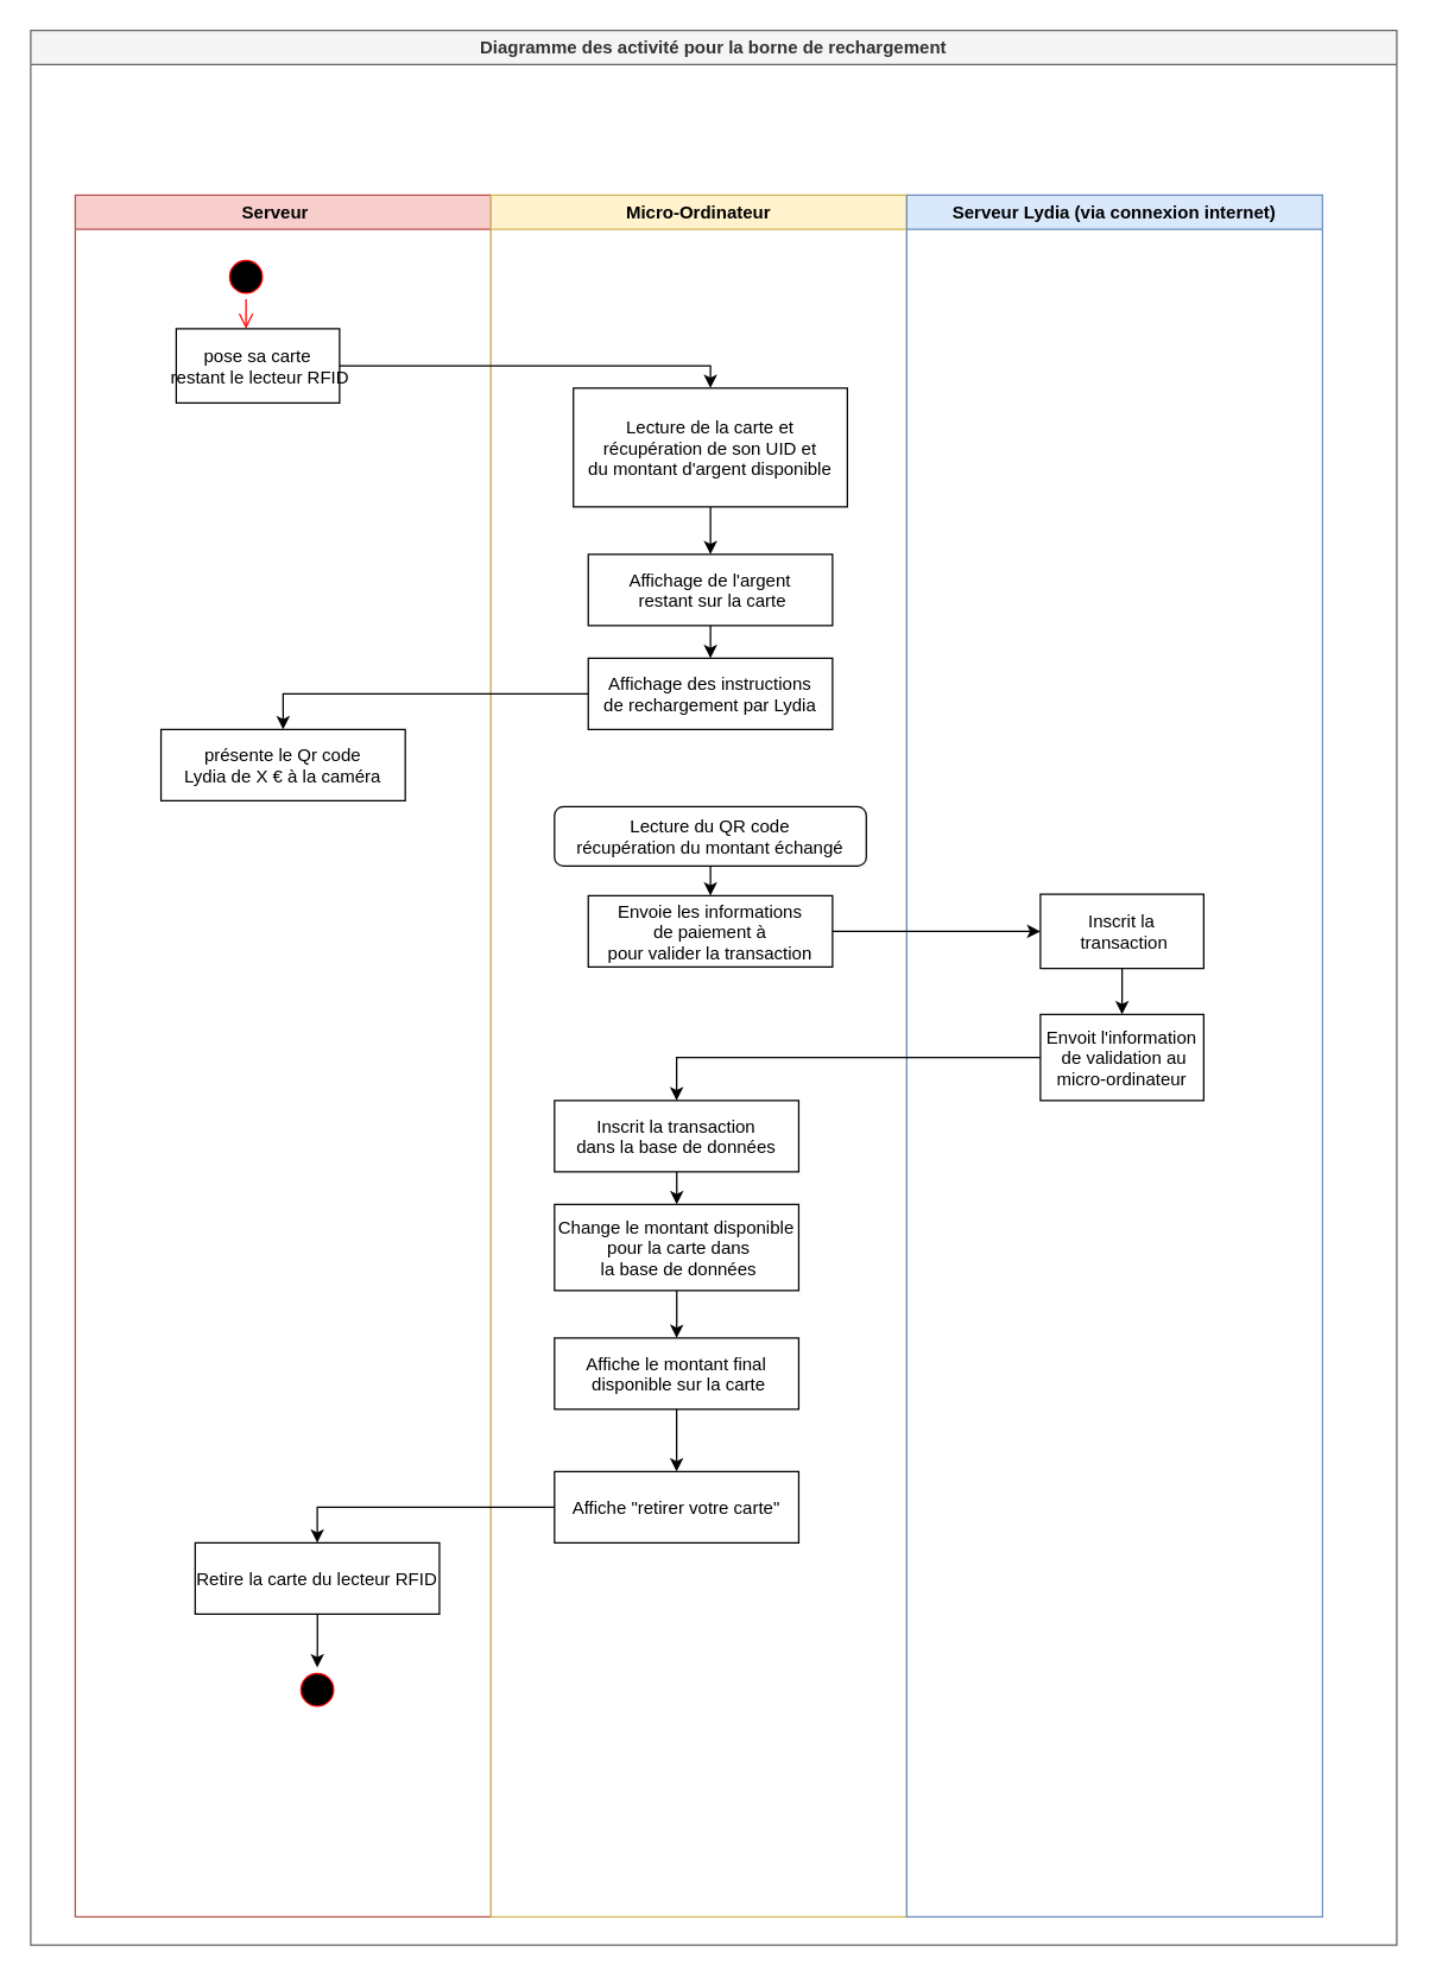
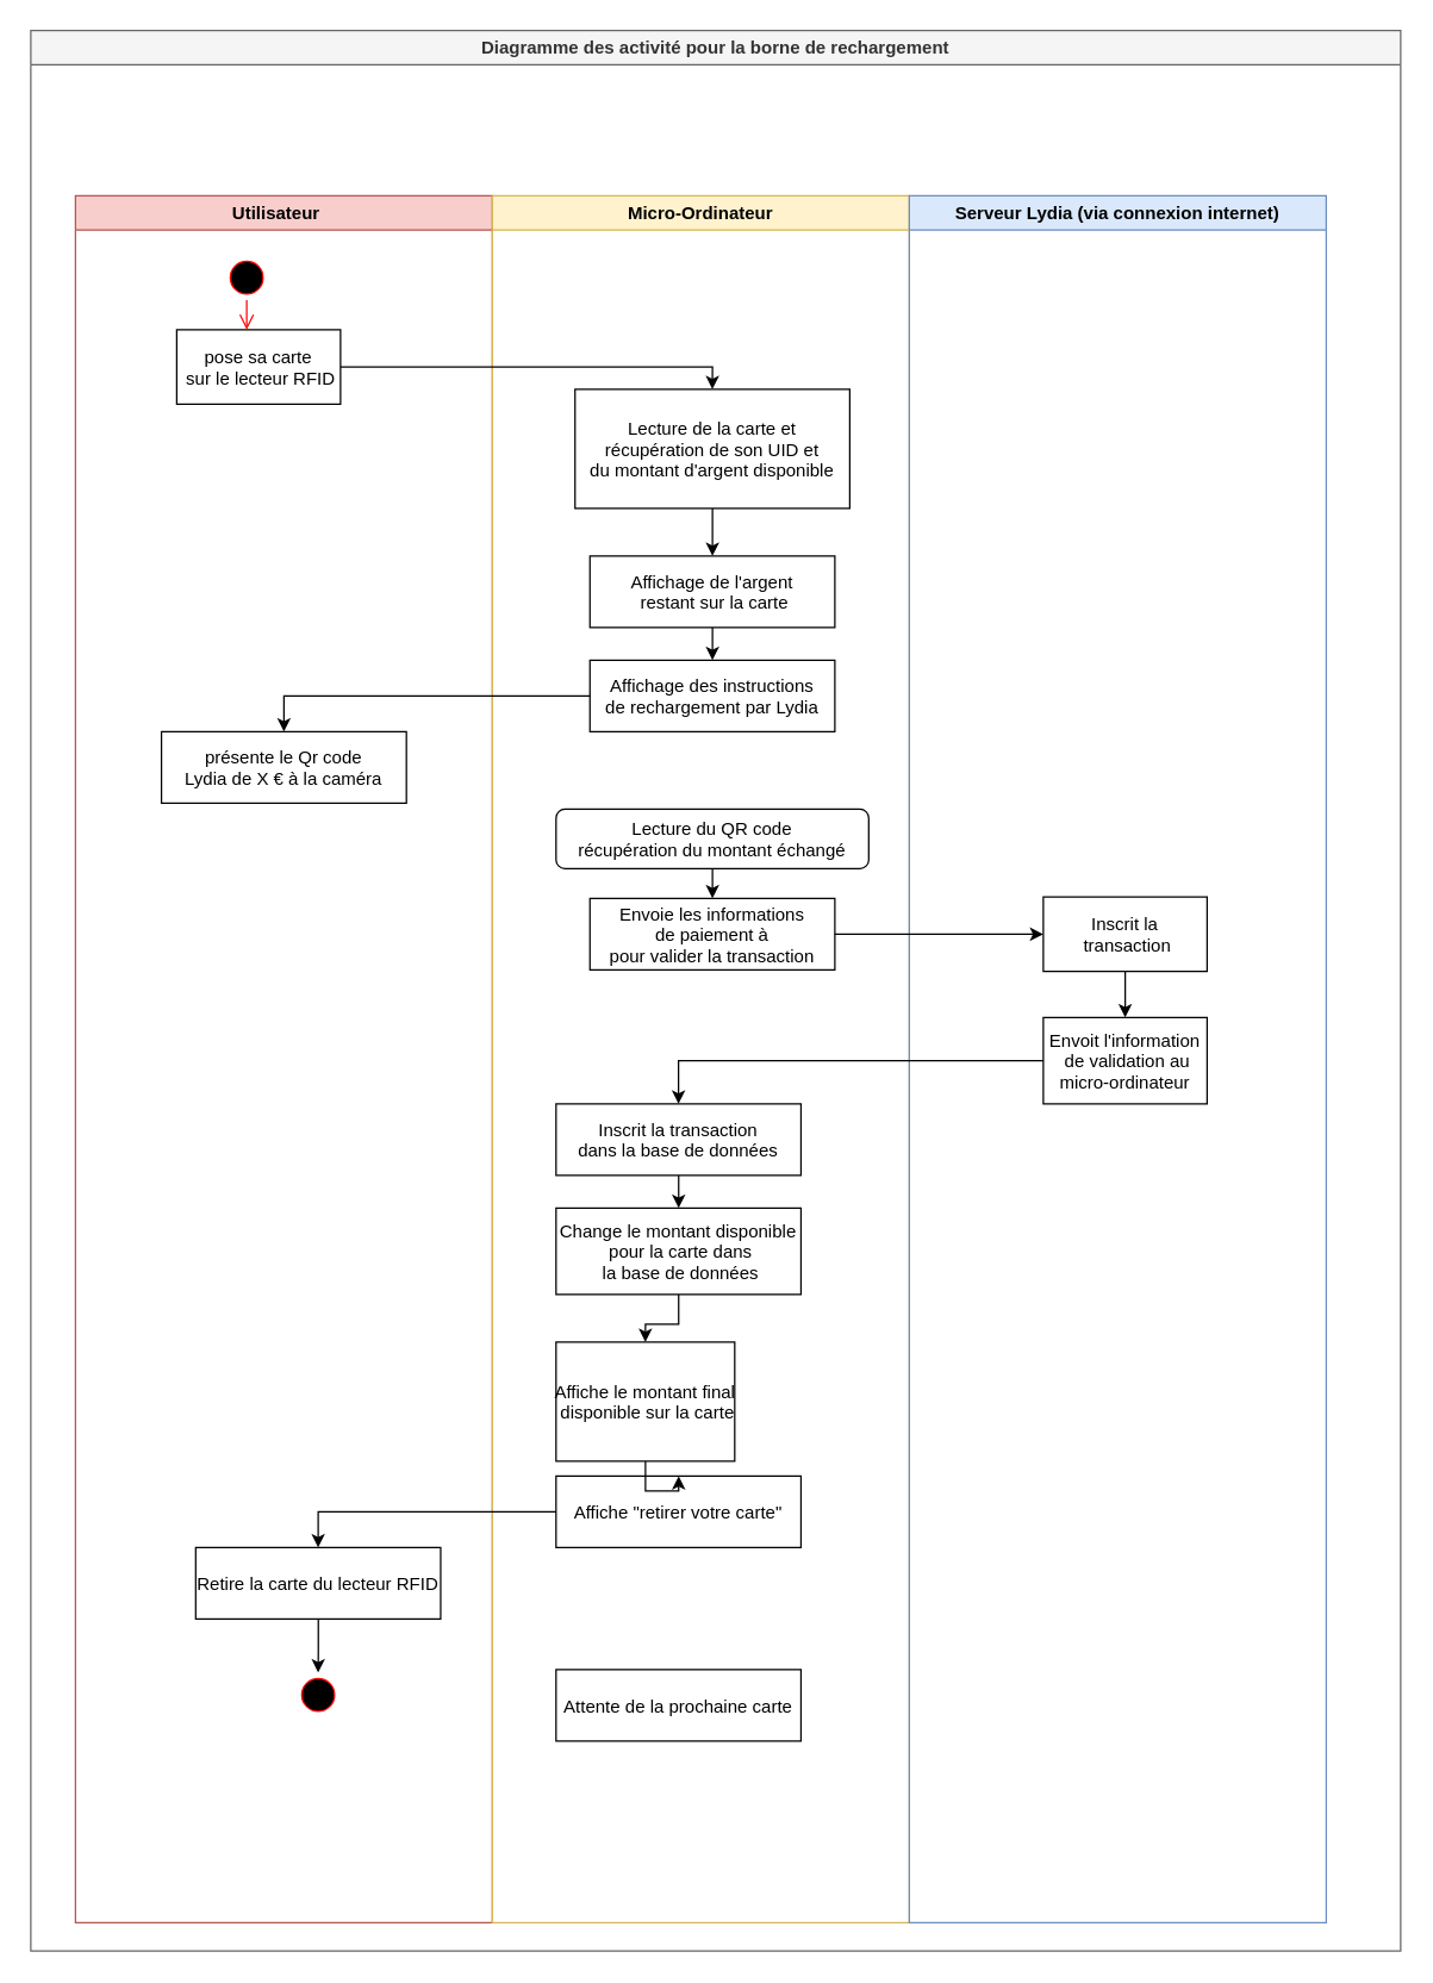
- <mxCell id="3" value="Serveur   " style="swimlane;whiteSpace=wrap;fillColor=#f8cecc;strokeColor=#b85450;" parent="2" vertex="1"><mxGeometry x="30" y="111" width="280" height="1160" as="geometry" /></mxCell>
+ <mxCell id="3" value="Utilisateur   " style="swimlane;whiteSpace=wrap;fillColor=#f8cecc;strokeColor=#b85450;" parent="2" vertex="1"><mxGeometry x="30" y="111" width="280" height="1160" as="geometry" /></mxCell>
- <mxCell id="6" value="pose sa carte&#10; restant le lecteur RFID" style="" parent="3" vertex="1"><mxGeometry x="68" y="90" width="110" height="50" as="geometry" /></mxCell>
+ <mxCell id="6" value="pose sa carte&#10; sur le lecteur RFID" style="" parent="3" vertex="1"><mxGeometry x="68" y="90" width="110" height="50" as="geometry" /></mxCell>
- <mxCell id="24" value="Affiche le montant final&#10; disponible sur la carte" style="" vertex="1" parent="11"><mxGeometry x="42.75" y="770" width="164.5" height="48" as="geometry" /></mxCell>
+ <mxCell id="24" value="Affiche le montant final&#10; disponible sur la carte" style="" vertex="1" parent="11"><mxGeometry x="42.75" y="770" width="120" height="80" as="geometry" /></mxCell>
+ <mxCell id="27" value="Attente de la prochaine carte" style="" vertex="1" parent="11"><mxGeometry x="42.75" y="990" width="164.5" height="48" as="geometry" /></mxCell>
